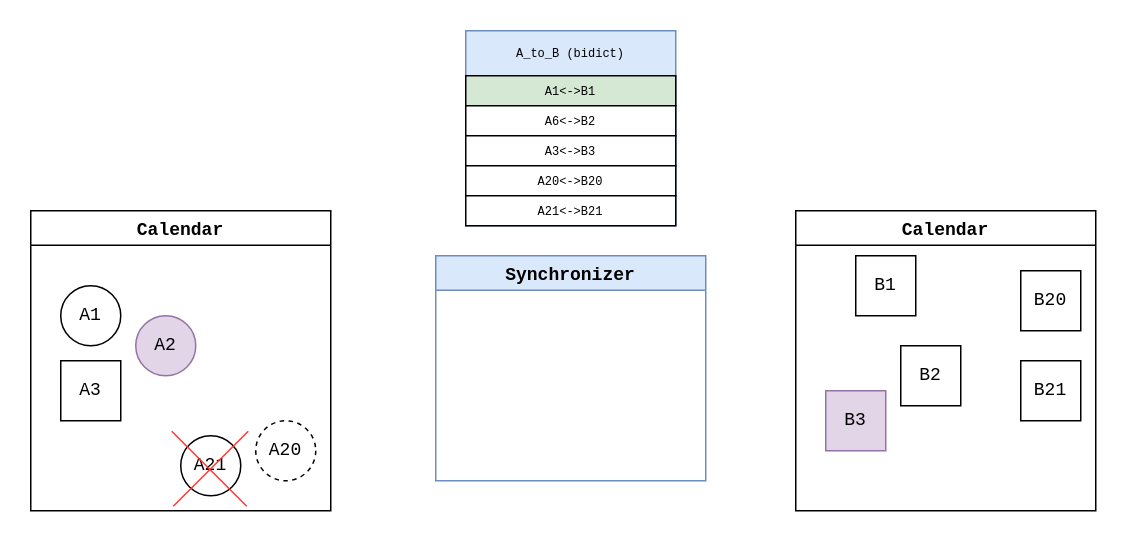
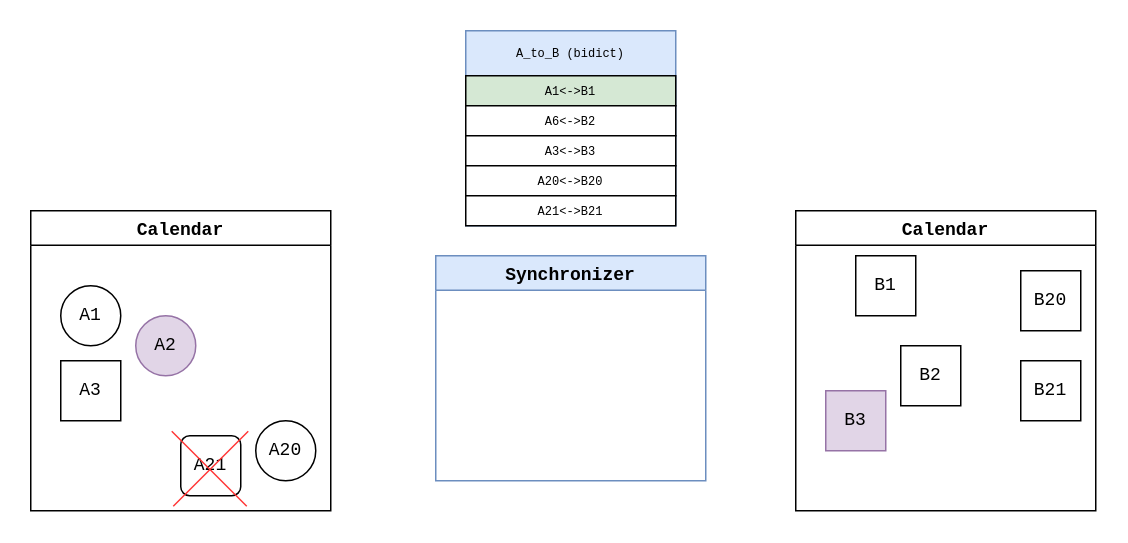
- <mxCell id="6" value="A20" style="ellipse;whiteSpace=wrap;html=1;aspect=fixed;fontFamily=Courier New;dashed=1;" parent="2" vertex="1"><mxGeometry x="150" y="140" width="40" height="40" as="geometry" /></mxCell>
+ <mxCell id="6" value="A20" style="ellipse;whiteSpace=wrap;html=1;aspect=fixed;fontFamily=Courier New;" parent="2" vertex="1"><mxGeometry x="150" y="140" width="40" height="40" as="geometry" /></mxCell>
- <mxCell id="7" value="A21" style="ellipse;whiteSpace=wrap;html=1;aspect=fixed;fontFamily=Courier New;" parent="2" vertex="1"><mxGeometry x="100" y="150" width="40" height="40" as="geometry" /></mxCell>
+ <mxCell id="7" value="A21" style="whiteSpace=wrap;html=1;aspect=fixed;fontFamily=Courier New;rounded=1;" parent="2" vertex="1"><mxGeometry x="100" y="150" width="40" height="40" as="geometry" /></mxCell>
